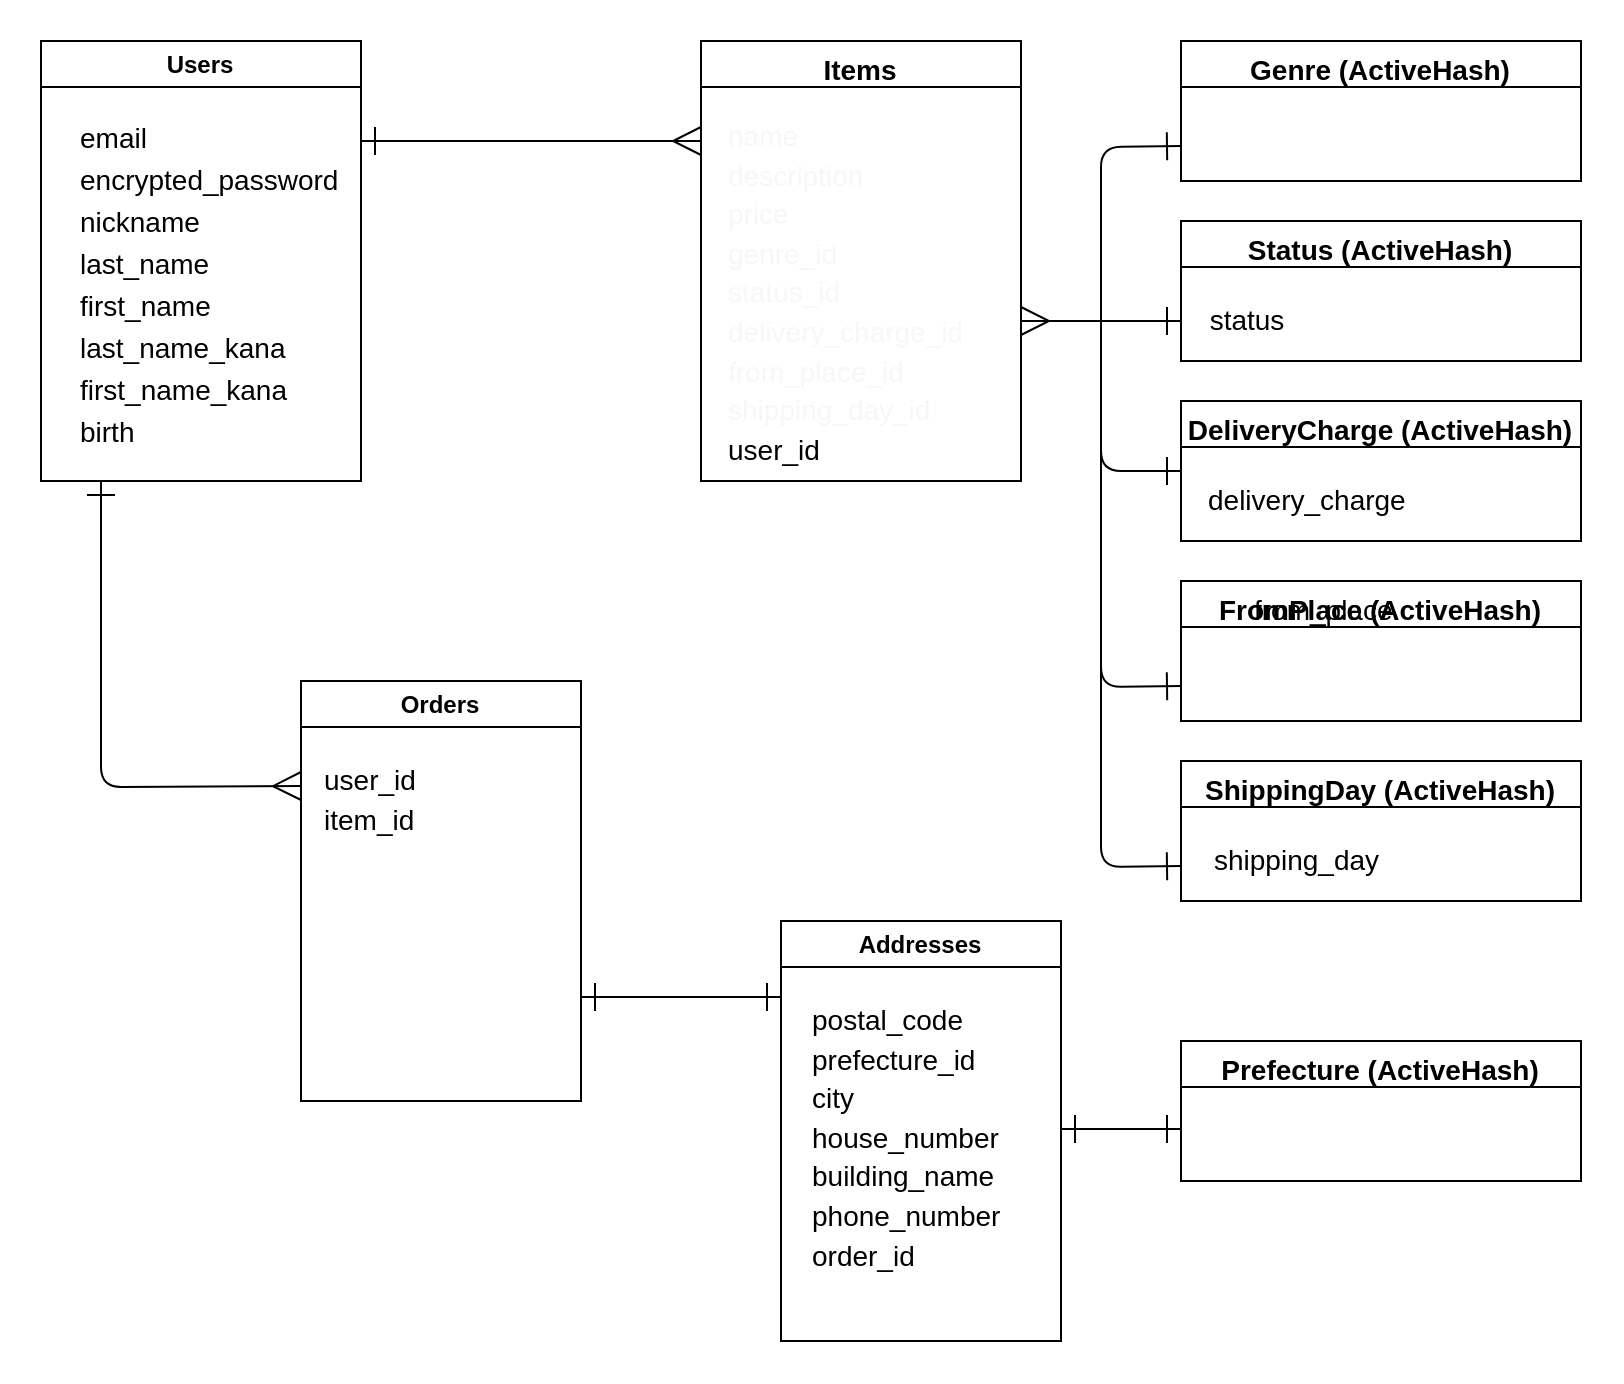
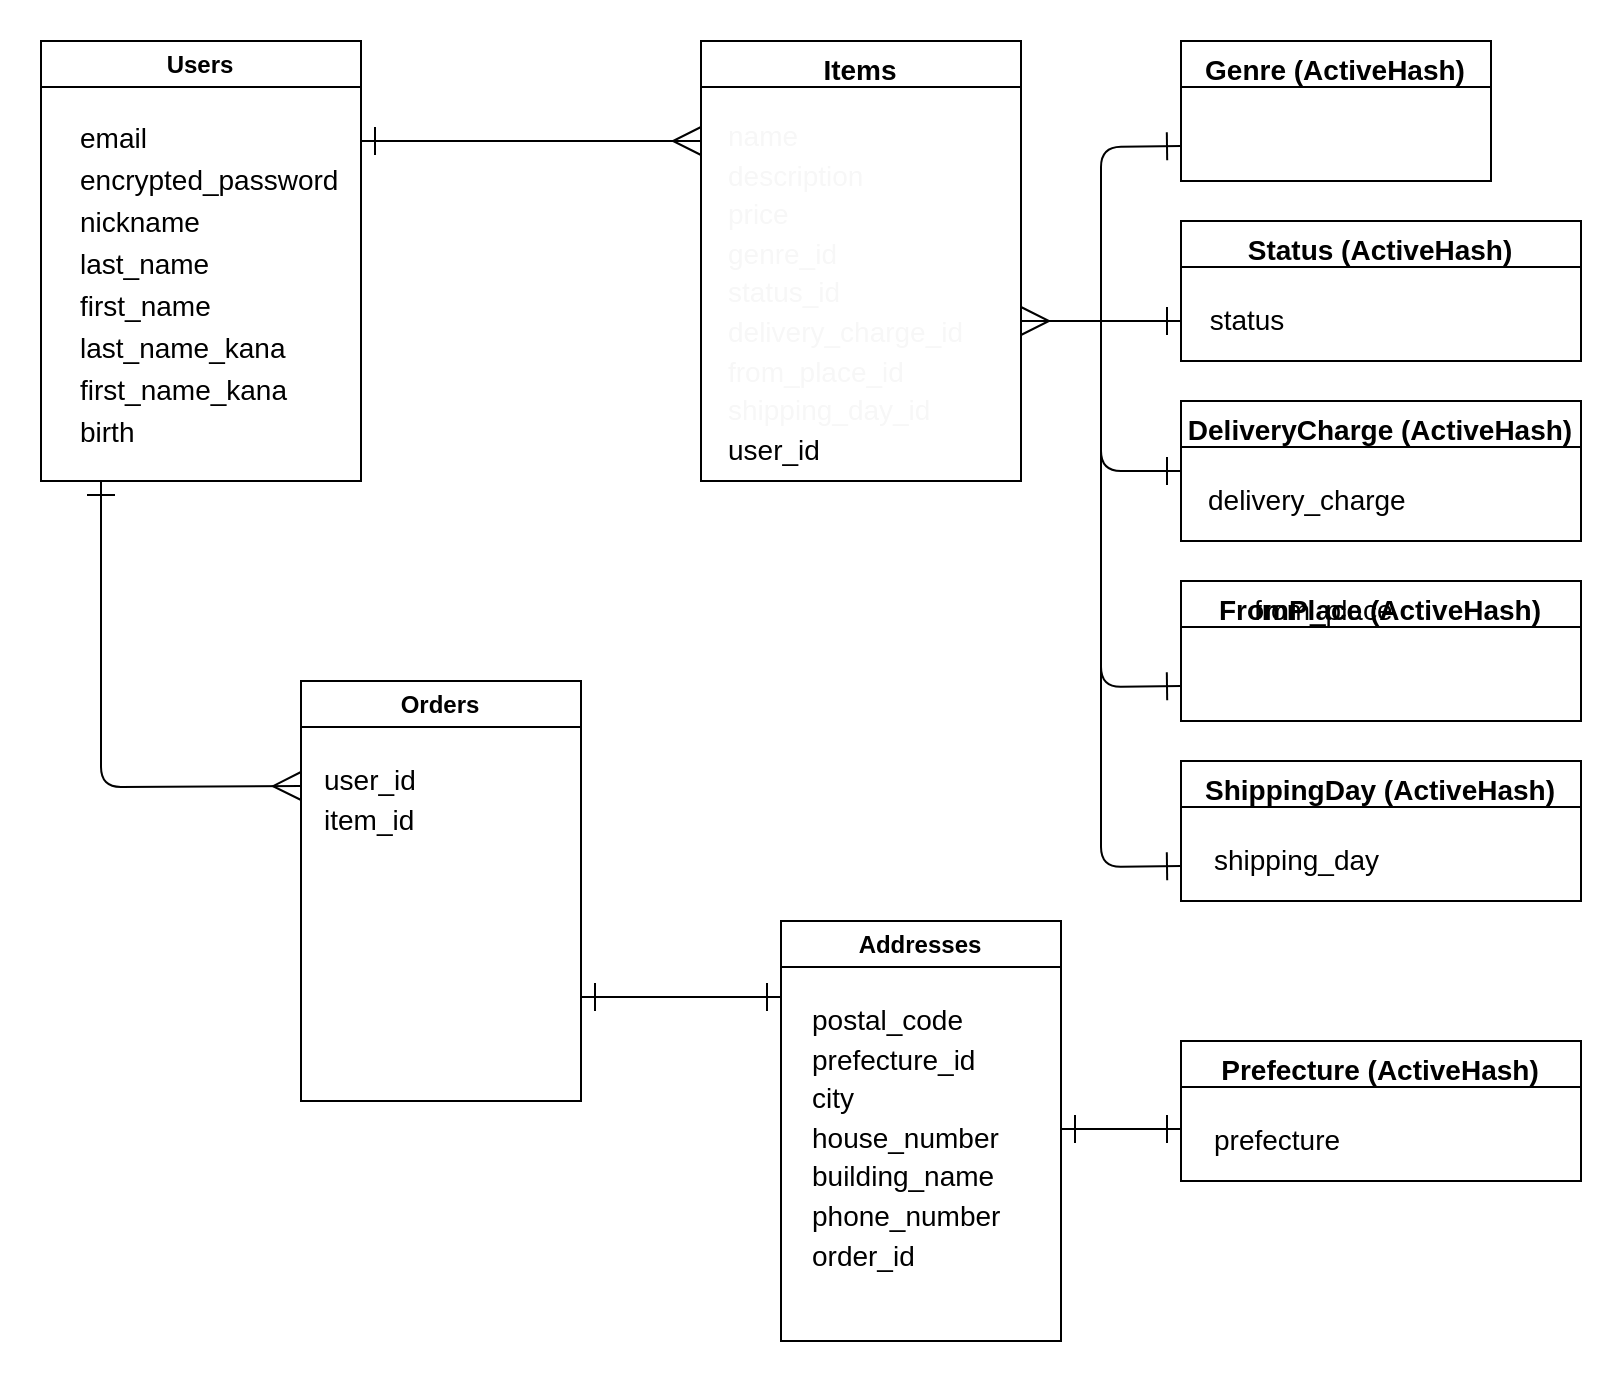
- <mxCell id="13" value="Genre (ActiveHash)" style="swimlane;fontSize=14;align=center;verticalAlign=top;" parent="1" vertex="1"><mxGeometry x="590" y="20" width="200" height="70" as="geometry" /></mxCell>
+ <mxCell id="13" value="Genre (ActiveHash)" style="swimlane;fontSize=14;align=center;verticalAlign=top;" parent="1" vertex="1"><mxGeometry x="590" y="20" width="155" height="70" as="geometry" /></mxCell>
+ <mxCell id="28" value="prefecture" style="text;html=1;align=left;verticalAlign=middle;resizable=0;points=[];autosize=1;strokeColor=none;fontSize=14;fontStyle=0" parent="27" vertex="1"><mxGeometry x="15" y="40" width="80" height="20" as="geometry" /></mxCell>
